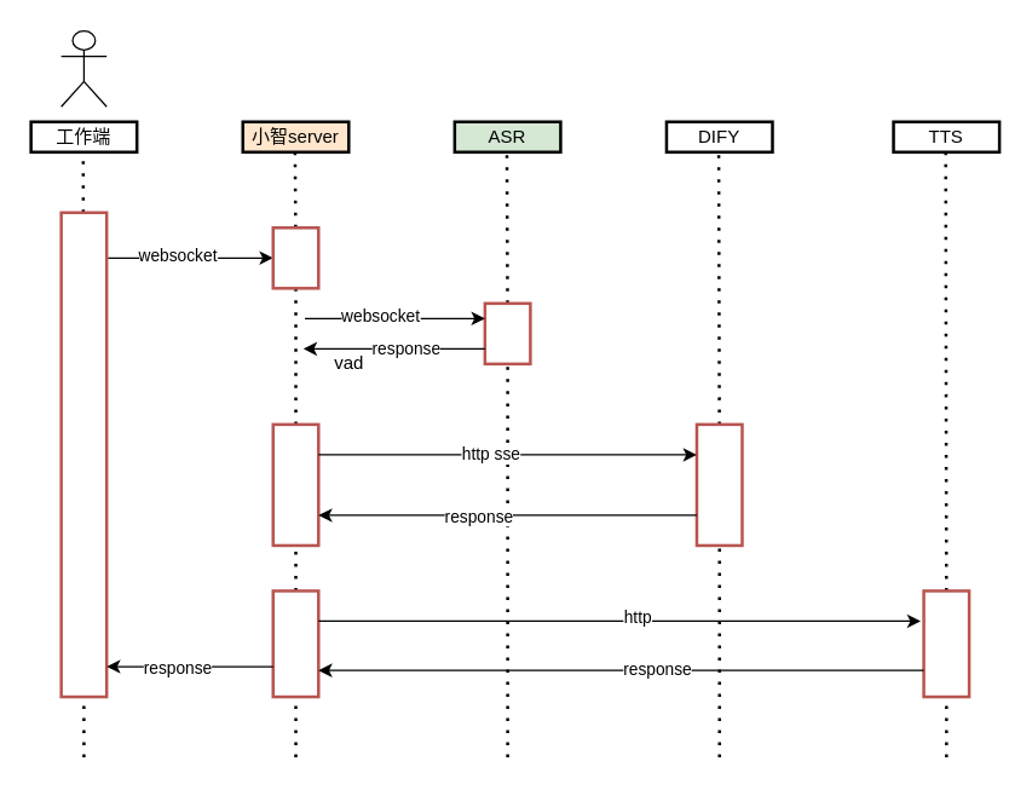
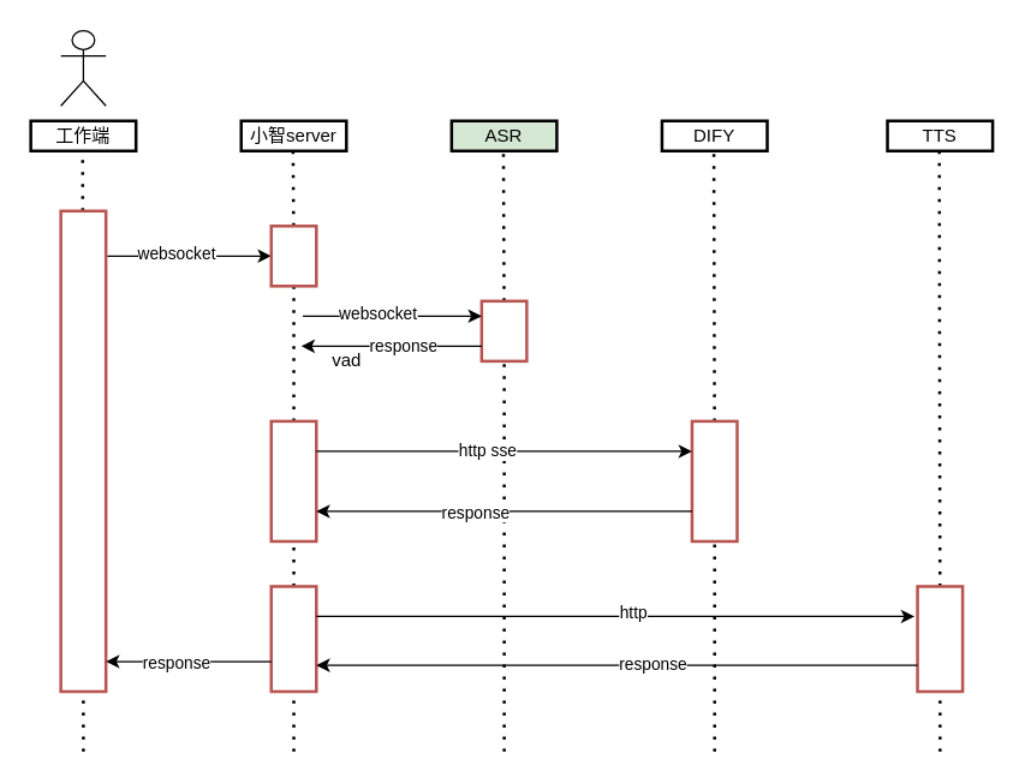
- <mxCell id="6" value="小智server" style="rounded=0;whiteSpace=wrap;html=1;strokeWidth=2;fillColor=#ffe6cc;" vertex="1" parent="1"><mxGeometry x="160" y="80" width="70" height="20" as="geometry" /></mxCell>
+ <mxCell id="6" value="小智server" style="rounded=0;whiteSpace=wrap;html=1;strokeWidth=2;" vertex="1" parent="1"><mxGeometry x="160" y="80" width="70" height="20" as="geometry" /></mxCell>
